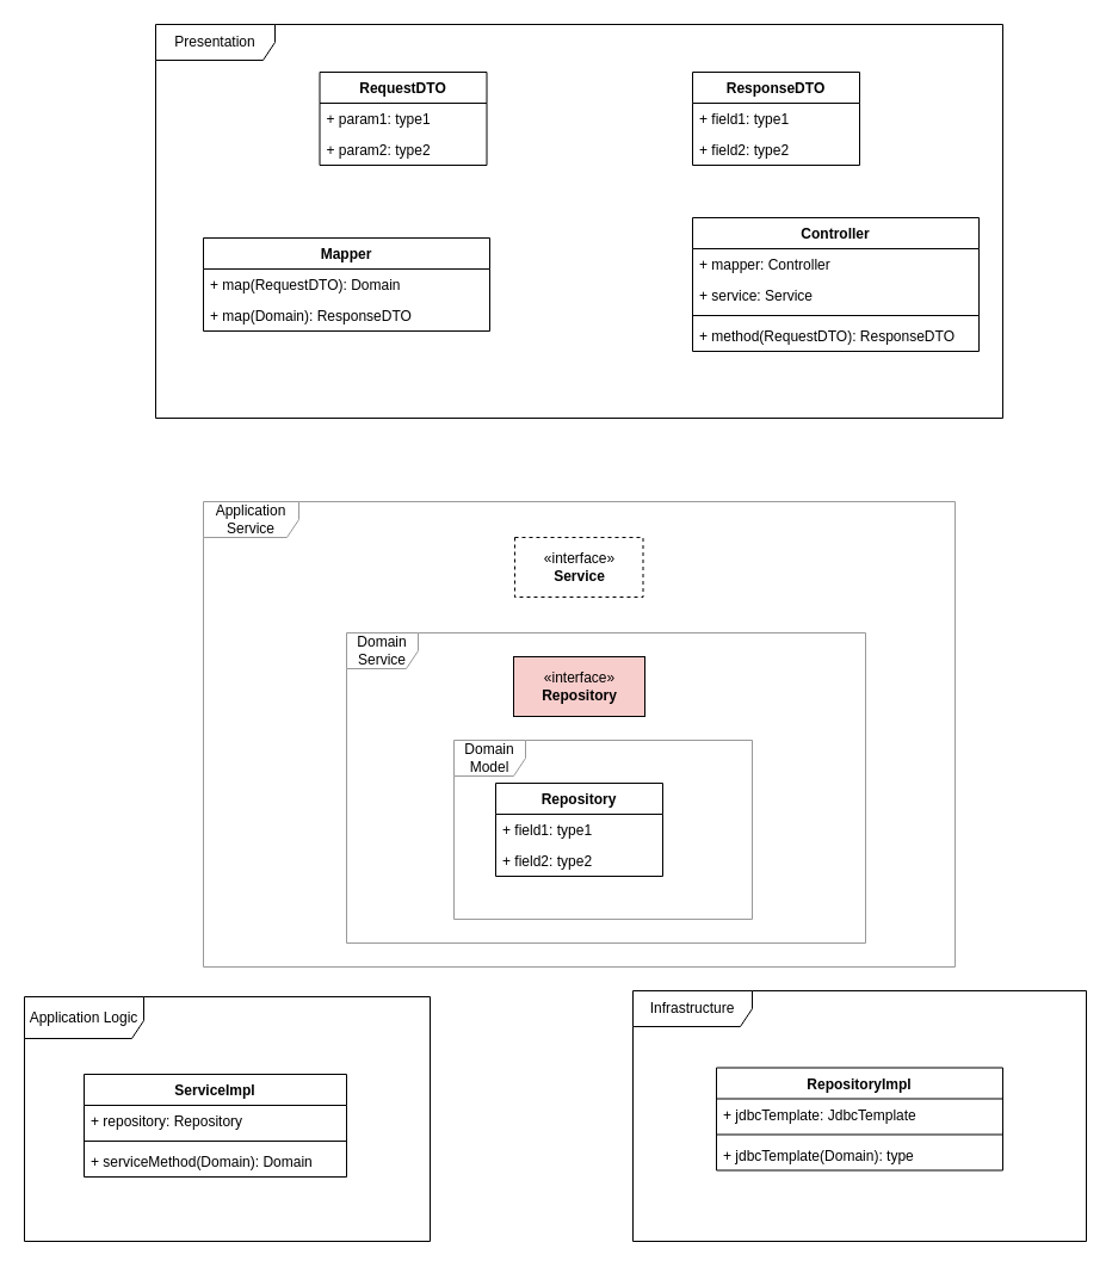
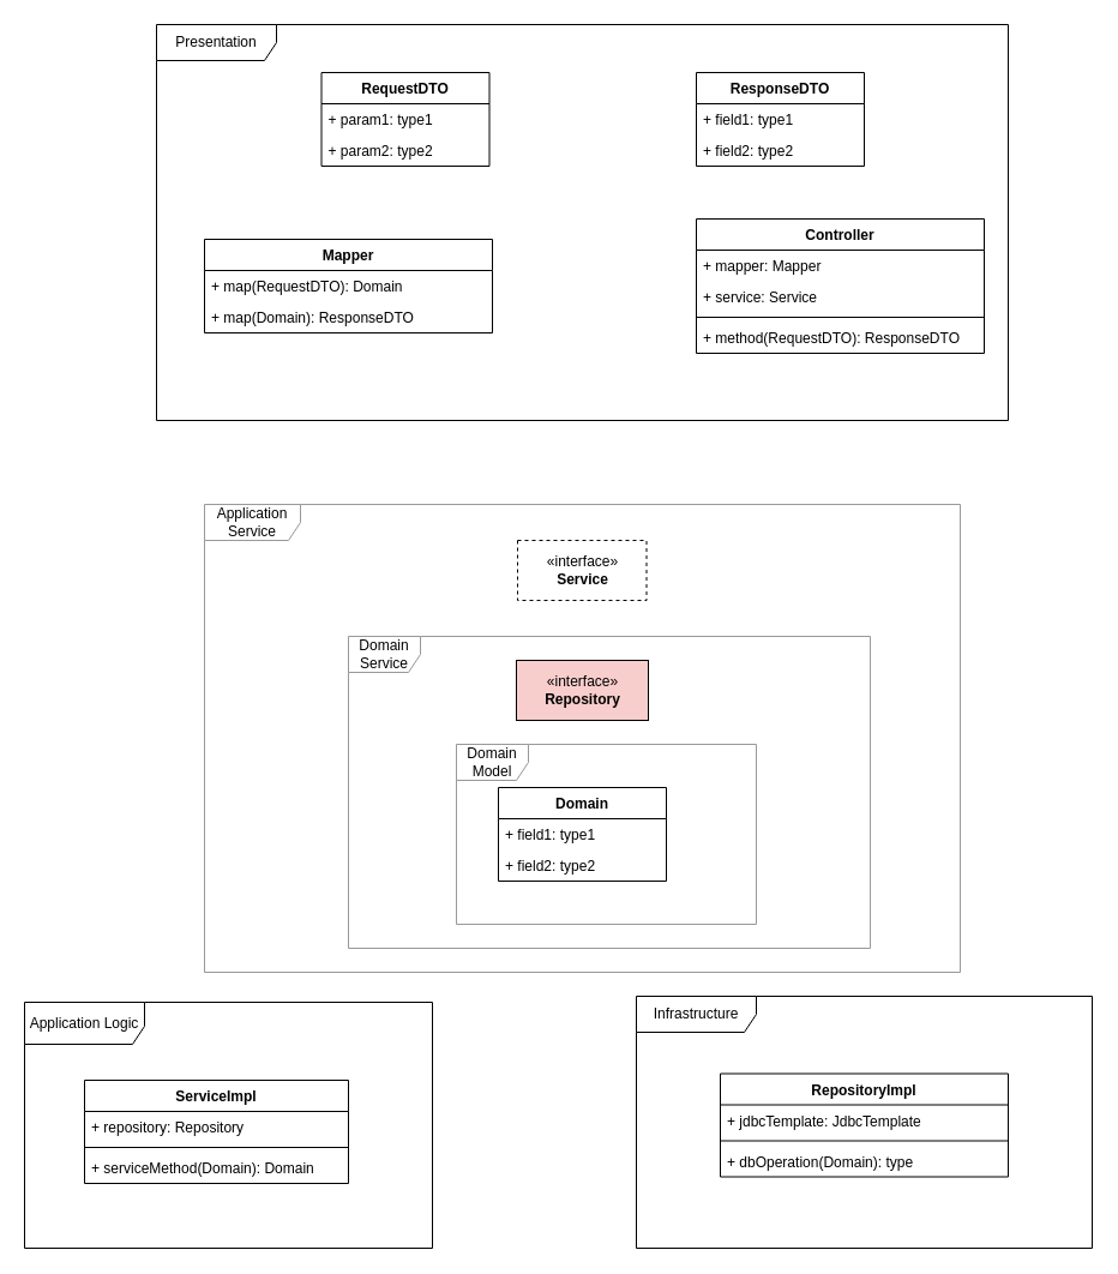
- <mxCell id="17" value="+ mapper: Controller" style="text;strokeColor=none;fillColor=none;align=left;verticalAlign=top;spacingLeft=4;spacingRight=4;overflow=hidden;rotatable=0;points=[[0,0.5],[1,0.5]];portConstraint=eastwest;" vertex="1" parent="16"><mxGeometry y="26" width="240" height="26" as="geometry" /></mxCell>
+ <mxCell id="17" value="+ mapper: Mapper" style="text;strokeColor=none;fillColor=none;align=left;verticalAlign=top;spacingLeft=4;spacingRight=4;overflow=hidden;rotatable=0;points=[[0,0.5],[1,0.5]];portConstraint=eastwest;" vertex="1" parent="16"><mxGeometry y="26" width="240" height="26" as="geometry" /></mxCell>
- <mxCell id="28" value="Repository" style="swimlane;fontStyle=1;childLayout=stackLayout;horizontal=1;startSize=26;fillColor=none;horizontalStack=0;resizeParent=1;resizeParentMax=0;resizeLast=0;collapsible=1;marginBottom=0;" vertex="1" parent="1"><mxGeometry x="415" y="656" width="140" height="78" as="geometry" /></mxCell>
+ <mxCell id="28" value="Domain" style="swimlane;fontStyle=1;childLayout=stackLayout;horizontal=1;startSize=26;fillColor=none;horizontalStack=0;resizeParent=1;resizeParentMax=0;resizeLast=0;collapsible=1;marginBottom=0;" vertex="1" parent="1"><mxGeometry x="415" y="656" width="140" height="78" as="geometry" /></mxCell>
- <mxCell id="34" value="+ jdbcTemplate(Domain): type" style="text;strokeColor=none;fillColor=none;align=left;verticalAlign=top;spacingLeft=4;spacingRight=4;overflow=hidden;rotatable=0;points=[[0,0.5],[1,0.5]];portConstraint=eastwest;" vertex="1" parent="31"><mxGeometry y="60" width="240" height="26" as="geometry" /></mxCell>
+ <mxCell id="34" value="+ dbOperation(Domain): type" style="text;strokeColor=none;fillColor=none;align=left;verticalAlign=top;spacingLeft=4;spacingRight=4;overflow=hidden;rotatable=0;points=[[0,0.5],[1,0.5]];portConstraint=eastwest;" vertex="1" parent="31"><mxGeometry y="60" width="240" height="26" as="geometry" /></mxCell>
